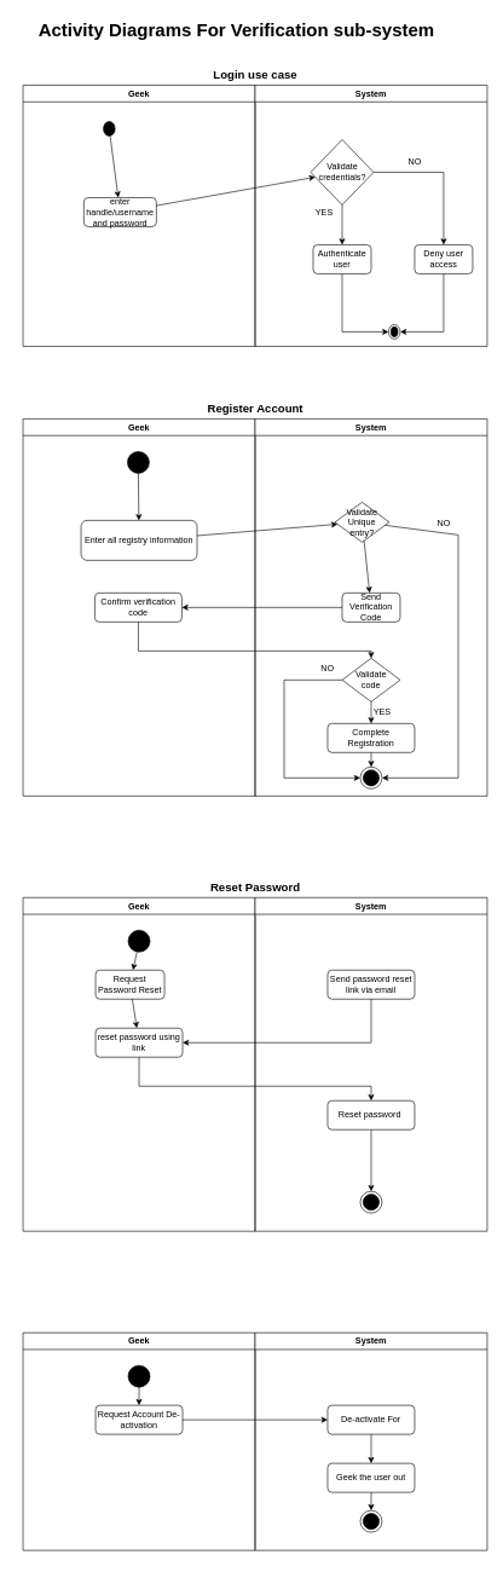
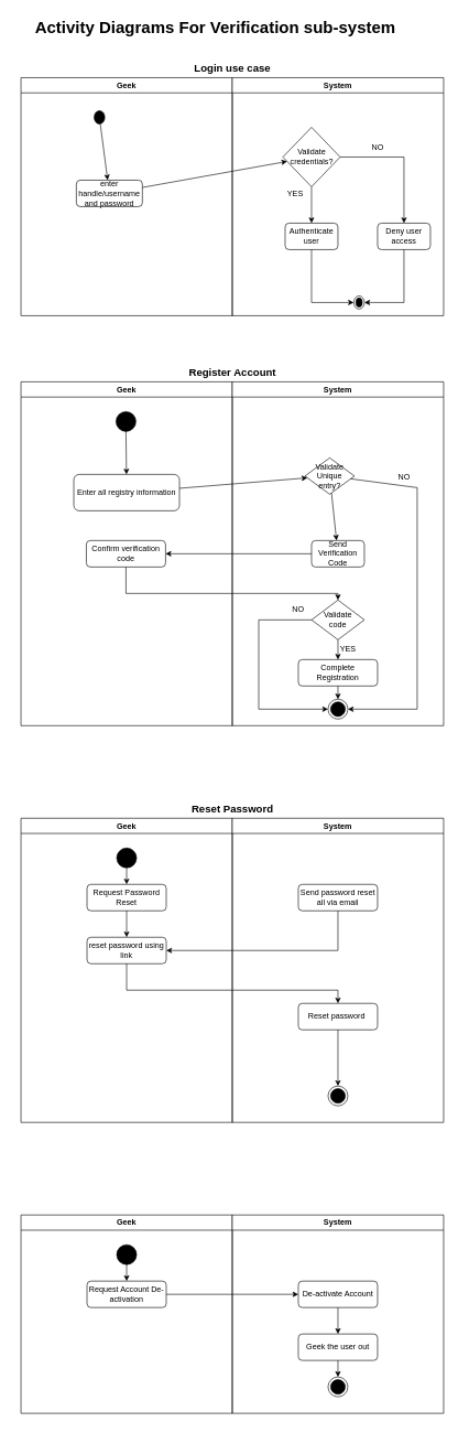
- <mxCell id="49" value="Request Password Reset" style="rounded=1;whiteSpace=wrap;html=1;" vertex="1" parent="47"><mxGeometry x="100" y="100" width="95" height="40" as="geometry" /></mxCell>
+ <mxCell id="49" value="Request Password Reset" style="rounded=1;whiteSpace=wrap;html=1;" vertex="1" parent="47"><mxGeometry x="100" y="100" width="120" height="40" as="geometry" /></mxCell>
- <mxCell id="53" value="Send password reset link via email" style="rounded=1;whiteSpace=wrap;html=1;" vertex="1" parent="52"><mxGeometry x="100" y="100" width="120" height="40" as="geometry" /></mxCell>
+ <mxCell id="53" value="Send password reset all via email" style="rounded=1;whiteSpace=wrap;html=1;" vertex="1" parent="52"><mxGeometry x="100" y="100" width="120" height="40" as="geometry" /></mxCell>
- <mxCell id="67" value="De-activate For" style="rounded=1;whiteSpace=wrap;html=1;" vertex="1" parent="66"><mxGeometry x="100" y="100" width="120" height="40" as="geometry" /></mxCell>
+ <mxCell id="67" value="De-activate Account" style="rounded=1;whiteSpace=wrap;html=1;" vertex="1" parent="66"><mxGeometry x="100" y="100" width="120" height="40" as="geometry" /></mxCell>
